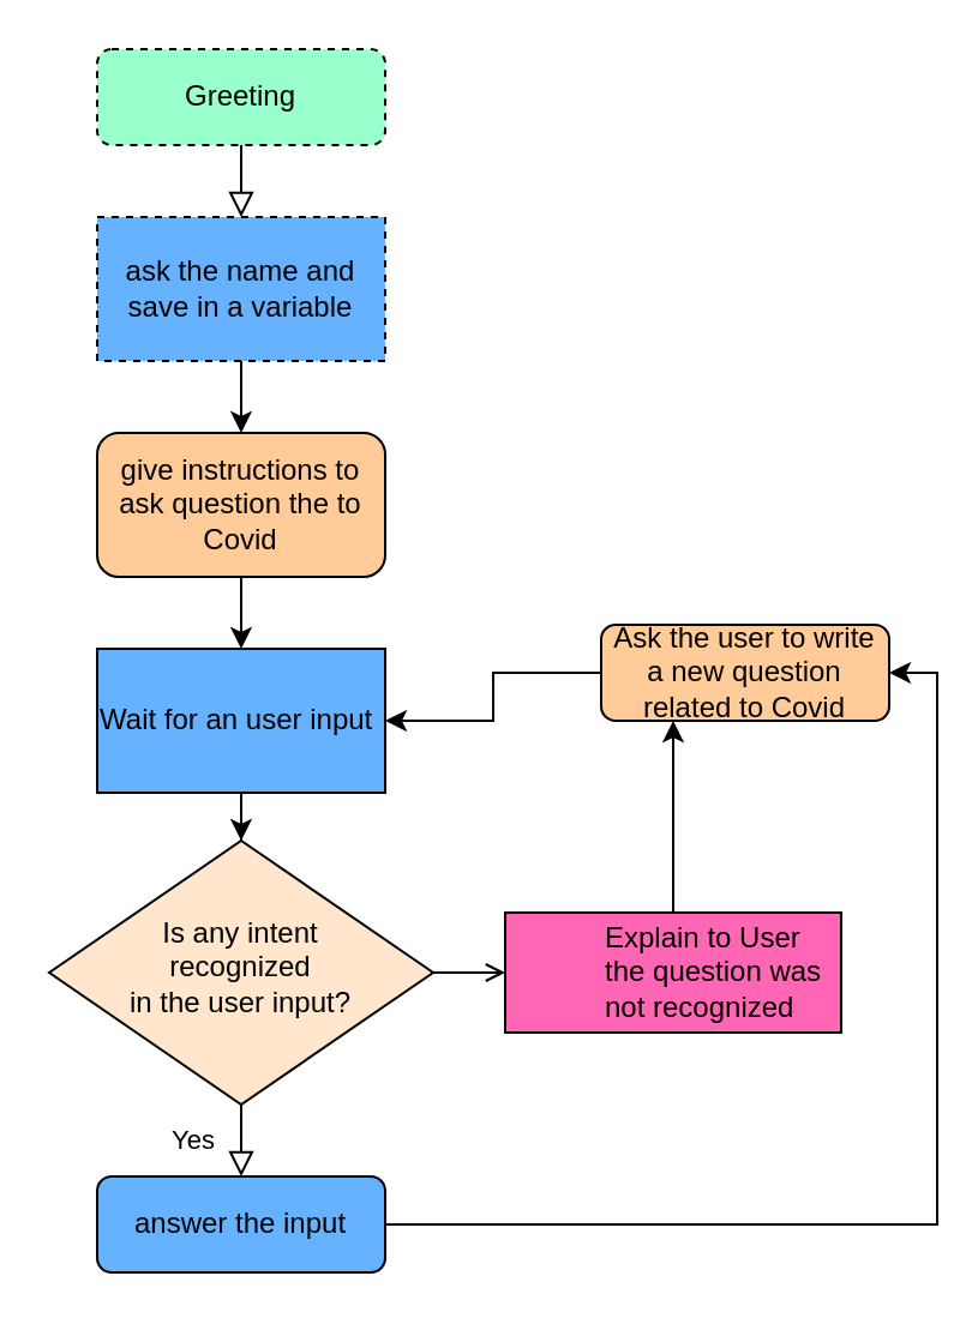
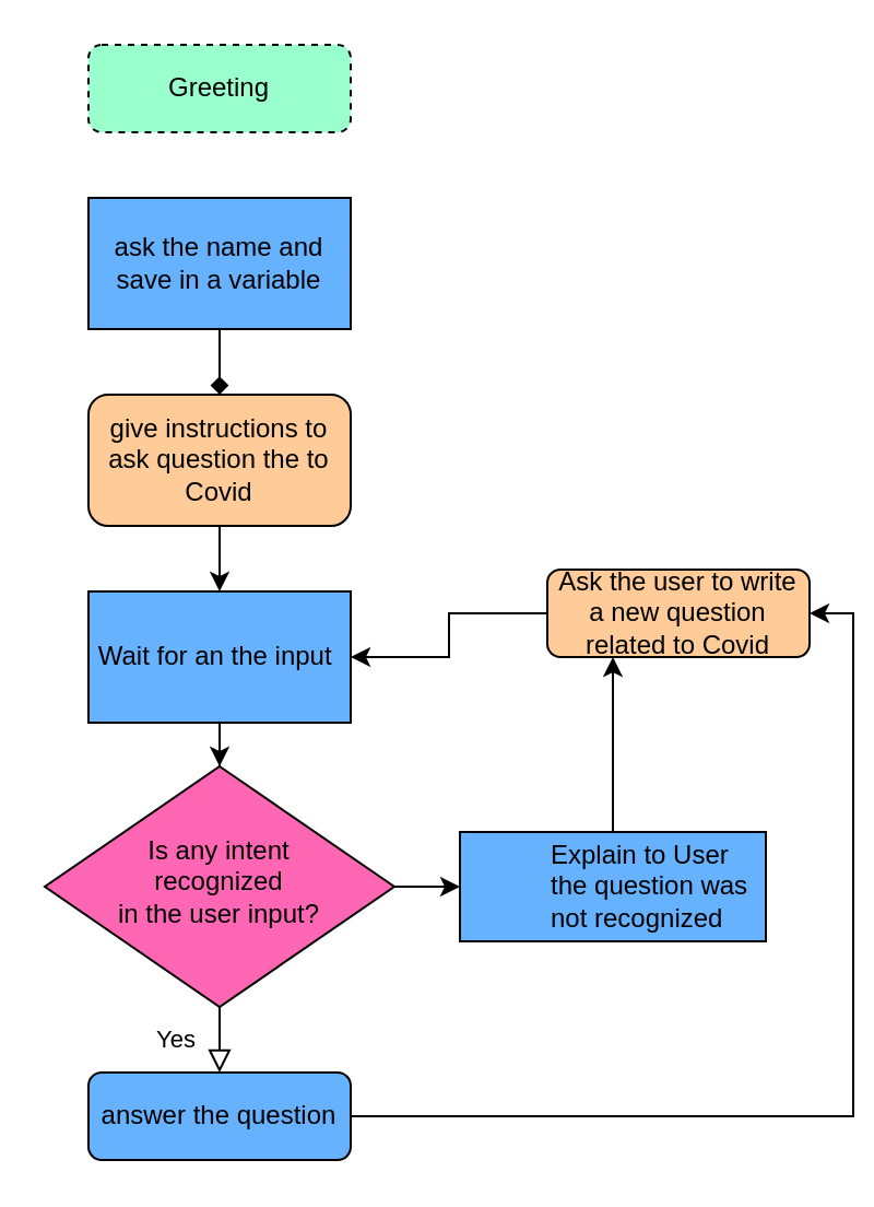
- <mxCell id="2" value="" style="rounded=0;html=1;jettySize=auto;orthogonalLoop=1;fontSize=11;endArrow=block;endFill=0;endSize=8;strokeWidth=1;shadow=0;labelBackgroundColor=none;edgeStyle=orthogonalEdgeStyle;entryX=0.5;entryY=0;entryDx=0;entryDy=0;" parent="1" source="3" target="14" edge="1"><mxGeometry relative="1" as="geometry" /></mxCell>
- <mxCell id="14" value="ask the name and save in a variable" style="rounded=0;whiteSpace=wrap;html=1;fillColor=#66B2FF;dashed=1;" vertex="1" parent="1"><mxGeometry x="40" y="90" width="120" height="60" as="geometry" /></mxCell>
+ <mxCell id="14" value="ask the name and save in a variable" style="rounded=0;whiteSpace=wrap;html=1;fillColor=#66B2FF;" vertex="1" parent="1"><mxGeometry x="40" y="90" width="120" height="60" as="geometry" /></mxCell>
- <mxCell id="13" style="edgeStyle=orthogonalEdgeStyle;rounded=0;orthogonalLoop=1;jettySize=auto;html=1;exitX=0.5;exitY=1;exitDx=0;exitDy=0;entryX=0.5;entryY=0;entryDx=0;entryDy=0;" edge="1" parent="1" source="14" target="16"><mxGeometry relative="1" as="geometry" /></mxCell>
+ <mxCell id="13" style="edgeStyle=orthogonalEdgeStyle;rounded=0;orthogonalLoop=1;jettySize=auto;html=1;exitX=0.5;exitY=1;exitDx=0;exitDy=0;entryX=0.5;entryY=0;entryDx=0;entryDy=0;endArrow=diamond;" edge="1" parent="1" source="14" target="16"><mxGeometry relative="1" as="geometry" /></mxCell>
- <mxCell id="18" value="Wait for an user input&amp;nbsp;" style="rounded=0;whiteSpace=wrap;html=1;fillColor=#66B2FF;" vertex="1" parent="1"><mxGeometry x="40" y="270" width="120" height="60" as="geometry" /></mxCell>
+ <mxCell id="18" value="Wait for an the input&amp;nbsp;" style="rounded=0;whiteSpace=wrap;html=1;fillColor=#66B2FF;" vertex="1" parent="1"><mxGeometry x="40" y="270" width="120" height="60" as="geometry" /></mxCell>
- <mxCell id="6" value="Is any intent &lt;br&gt;recognized &lt;br&gt;in the user input?" style="rhombus;whiteSpace=wrap;html=1;shadow=0;fontFamily=Helvetica;fontSize=12;align=center;strokeWidth=1;spacing=6;spacingTop=-4;fillColor=#ffe6cc;" parent="1" vertex="1"><mxGeometry x="20" y="350" width="160" height="110" as="geometry" /></mxCell>
+ <mxCell id="6" value="Is any intent &lt;br&gt;recognized &lt;br&gt;in the user input?" style="rhombus;whiteSpace=wrap;html=1;shadow=0;fontFamily=Helvetica;fontSize=12;align=center;strokeWidth=1;spacing=6;spacingTop=-4;fillColor=#FF66B3;" parent="1" vertex="1"><mxGeometry x="20" y="350" width="160" height="110" as="geometry" /></mxCell>
- <mxCell id="5" style="edgeStyle=orthogonalEdgeStyle;rounded=0;orthogonalLoop=1;jettySize=auto;html=1;exitX=1;exitY=0.5;exitDx=0;exitDy=0;endArrow=open;" edge="1" parent="1" source="6" target="12"><mxGeometry relative="1" as="geometry" /></mxCell>
+ <mxCell id="5" style="edgeStyle=orthogonalEdgeStyle;rounded=0;orthogonalLoop=1;jettySize=auto;html=1;exitX=1;exitY=0.5;exitDx=0;exitDy=0;" edge="1" parent="1" source="6" target="12"><mxGeometry relative="1" as="geometry" /></mxCell>
- <mxCell id="12" value="&lt;blockquote style=&quot;margin: 0 0 0 40px; border: none; padding: 0px;&quot;&gt;Explain to User the question was not recognized&lt;/blockquote&gt;" style="rounded=1;whiteSpace=wrap;html=1;fontSize=12;glass=0;strokeWidth=1;shadow=0;align=left;arcSize=0;fillColor=#ff66b3;" parent="1" vertex="1"><mxGeometry x="210" y="380" width="140" height="50" as="geometry" /></mxCell>
+ <mxCell id="12" value="&lt;blockquote style=&quot;margin: 0 0 0 40px; border: none; padding: 0px;&quot;&gt;Explain to User the question was not recognized&lt;/blockquote&gt;" style="rounded=1;whiteSpace=wrap;html=1;fontSize=12;glass=0;strokeWidth=1;shadow=0;align=left;arcSize=0;fillColor=#66B2FF;" parent="1" vertex="1"><mxGeometry x="210" y="380" width="140" height="50" as="geometry" /></mxCell>
- <mxCell id="10" value="answer the input" style="rounded=1;whiteSpace=wrap;html=1;fontSize=12;glass=0;strokeWidth=1;shadow=0;fillColor=#66B2FF;" parent="1" vertex="1"><mxGeometry x="40" y="490" width="120" height="40" as="geometry" /></mxCell>
+ <mxCell id="10" value="answer the question" style="rounded=1;whiteSpace=wrap;html=1;fontSize=12;glass=0;strokeWidth=1;shadow=0;fillColor=#66B2FF;" parent="1" vertex="1"><mxGeometry x="40" y="490" width="120" height="40" as="geometry" /></mxCell>
